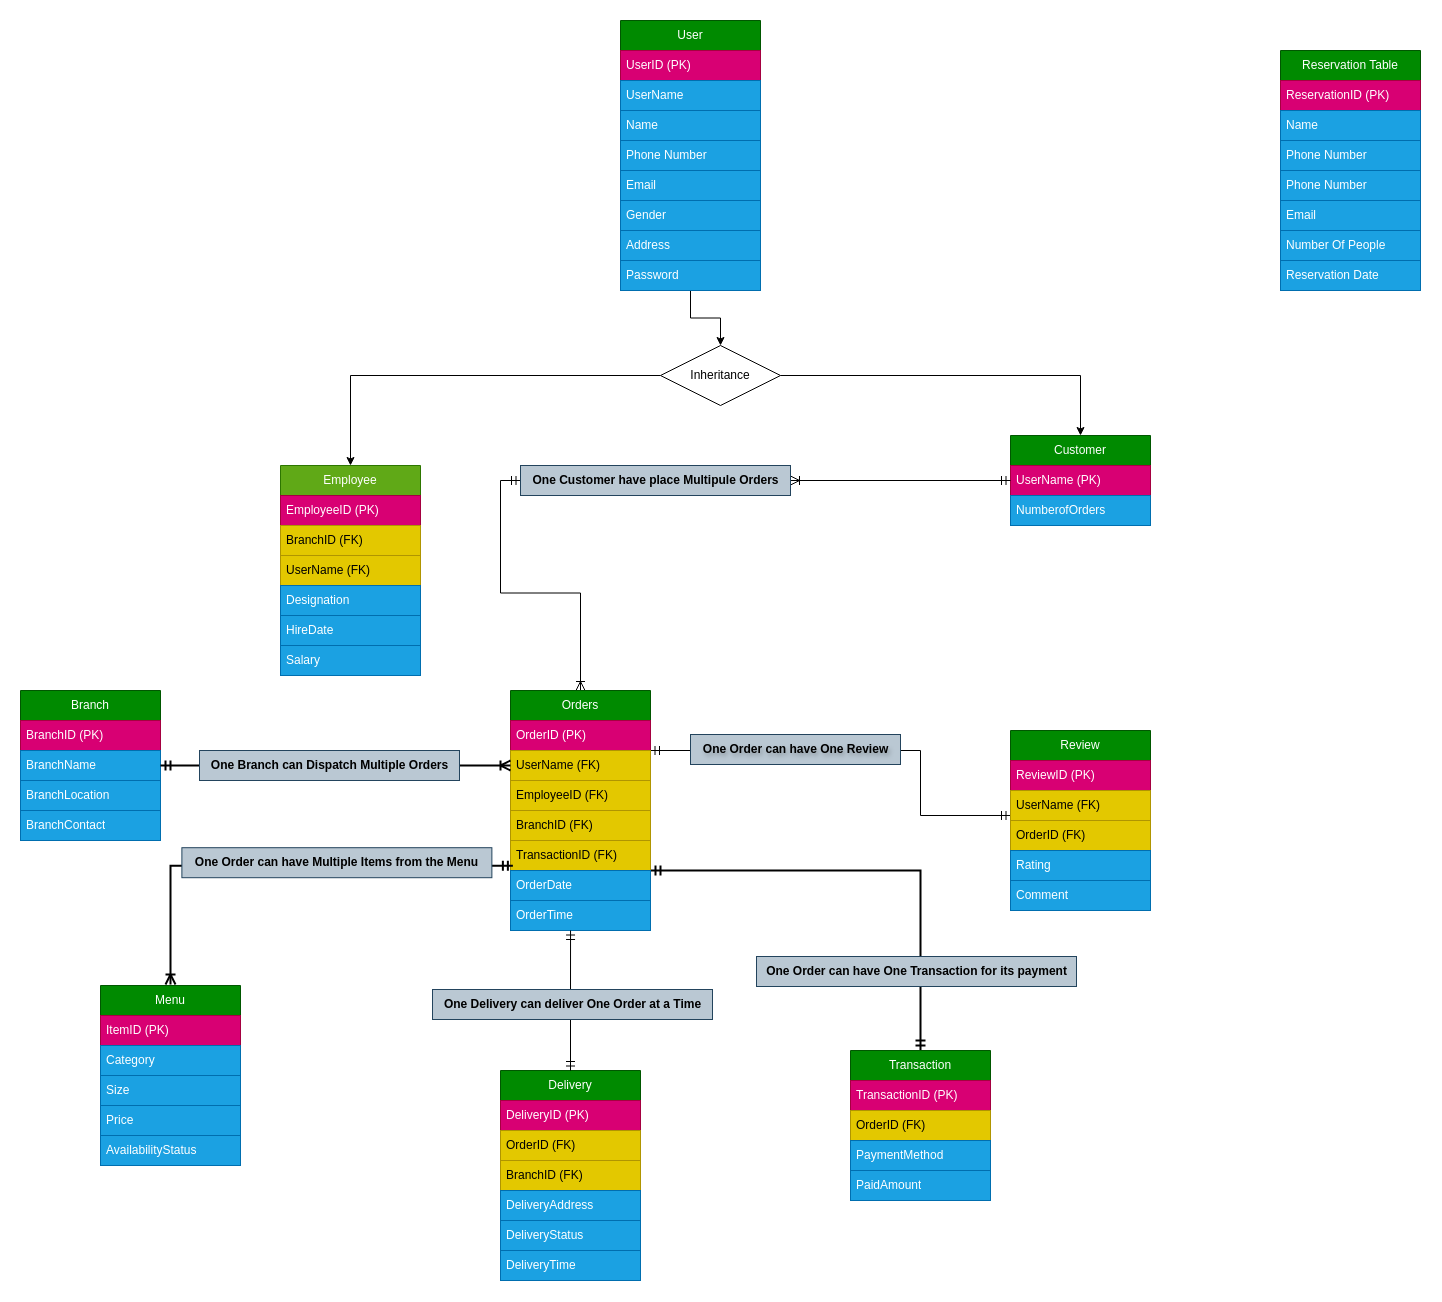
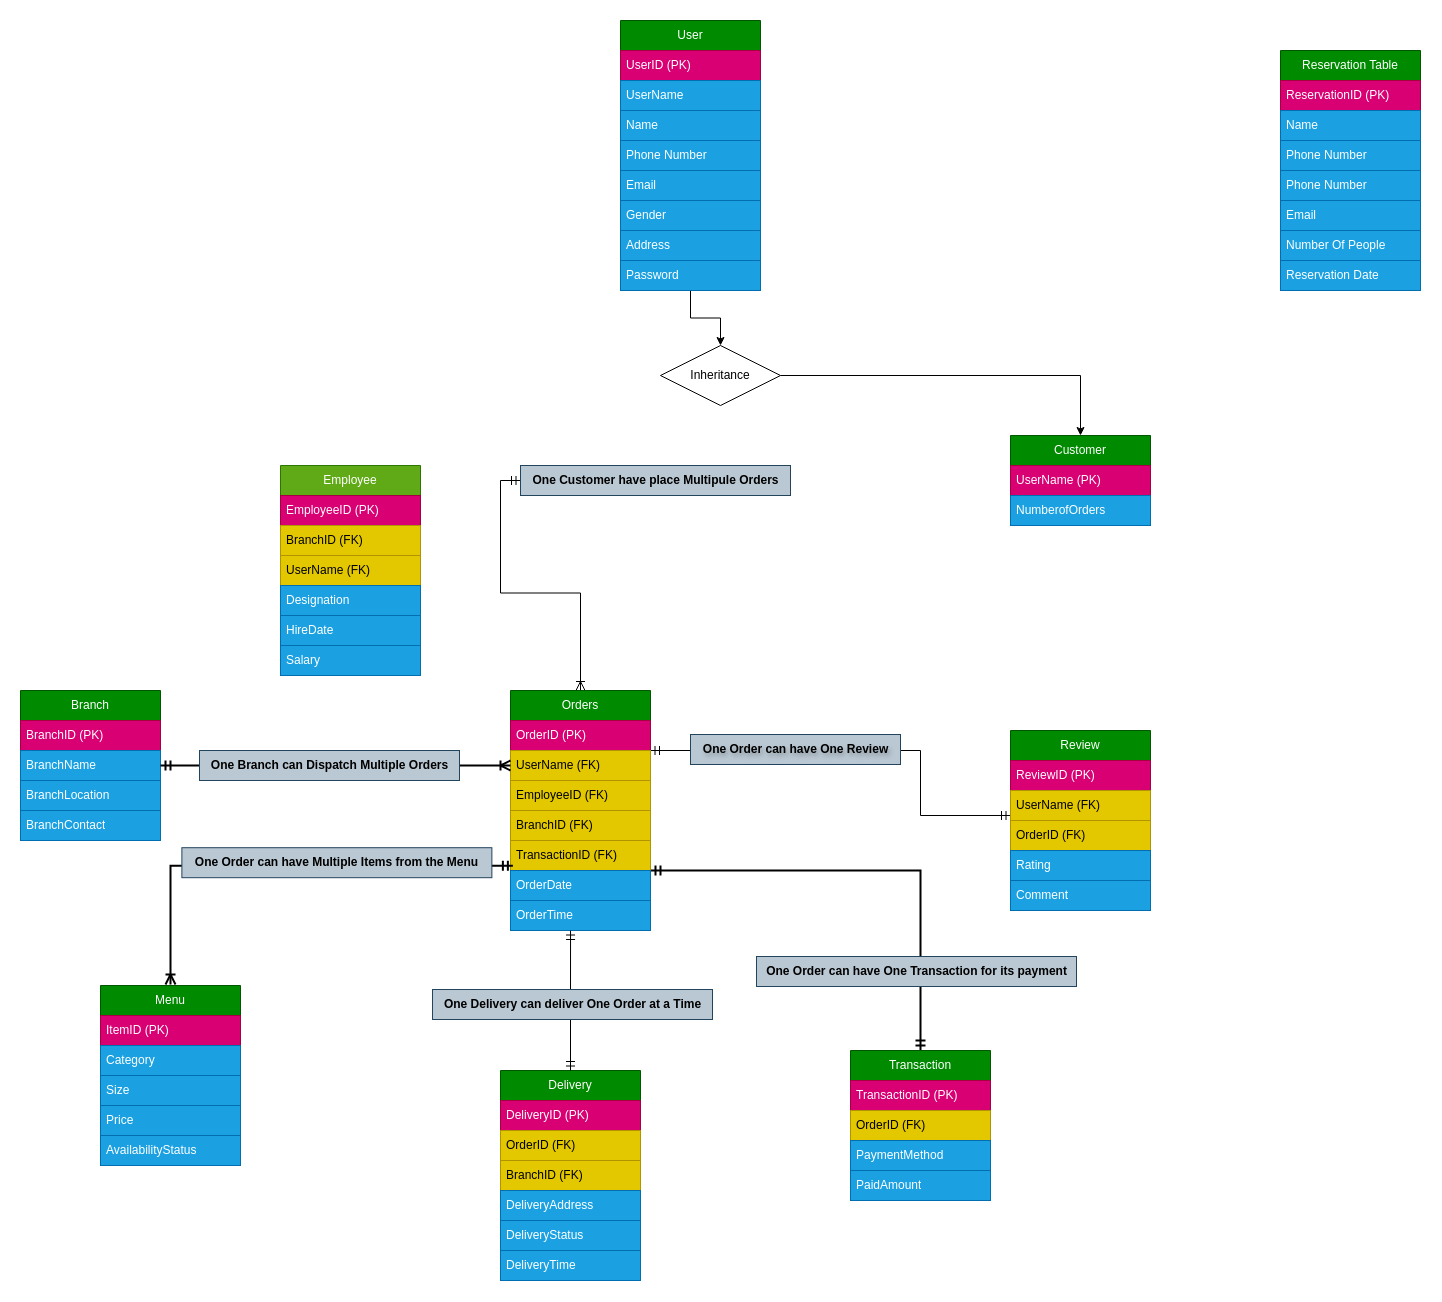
- <mxCell id="23" style="edgeStyle=orthogonalEdgeStyle;rounded=0;orthogonalLoop=1;jettySize=auto;html=1;exitX=0;exitY=0.5;exitDx=0;exitDy=0;entryX=0.5;entryY=0;entryDx=0;entryDy=0;" parent="1" source="25" target="12" edge="1"><mxGeometry relative="1" as="geometry" /></mxCell>
- <mxCell id="73" value="" style="edgeStyle=orthogonalEdgeStyle;rounded=0;orthogonalLoop=1;jettySize=auto;html=1;exitX=0;exitY=0.5;exitDx=0;exitDy=0;entryX=1;entryY=0.5;entryDx=0;entryDy=0;startArrow=ERmandOne;startFill=0;endArrow=ERoneToMany;endFill=0;targetPerimeterSpacing=1;sourcePerimeterSpacing=1;startSize=7;endSize=7;entryPerimeter=0;" parent="1" source="20" target="74" edge="1"><mxGeometry relative="1" as="geometry"><mxPoint x="870" y="495" as="sourcePoint" /><mxPoint x="580" y="690" as="targetPoint" /></mxGeometry></mxCell>
